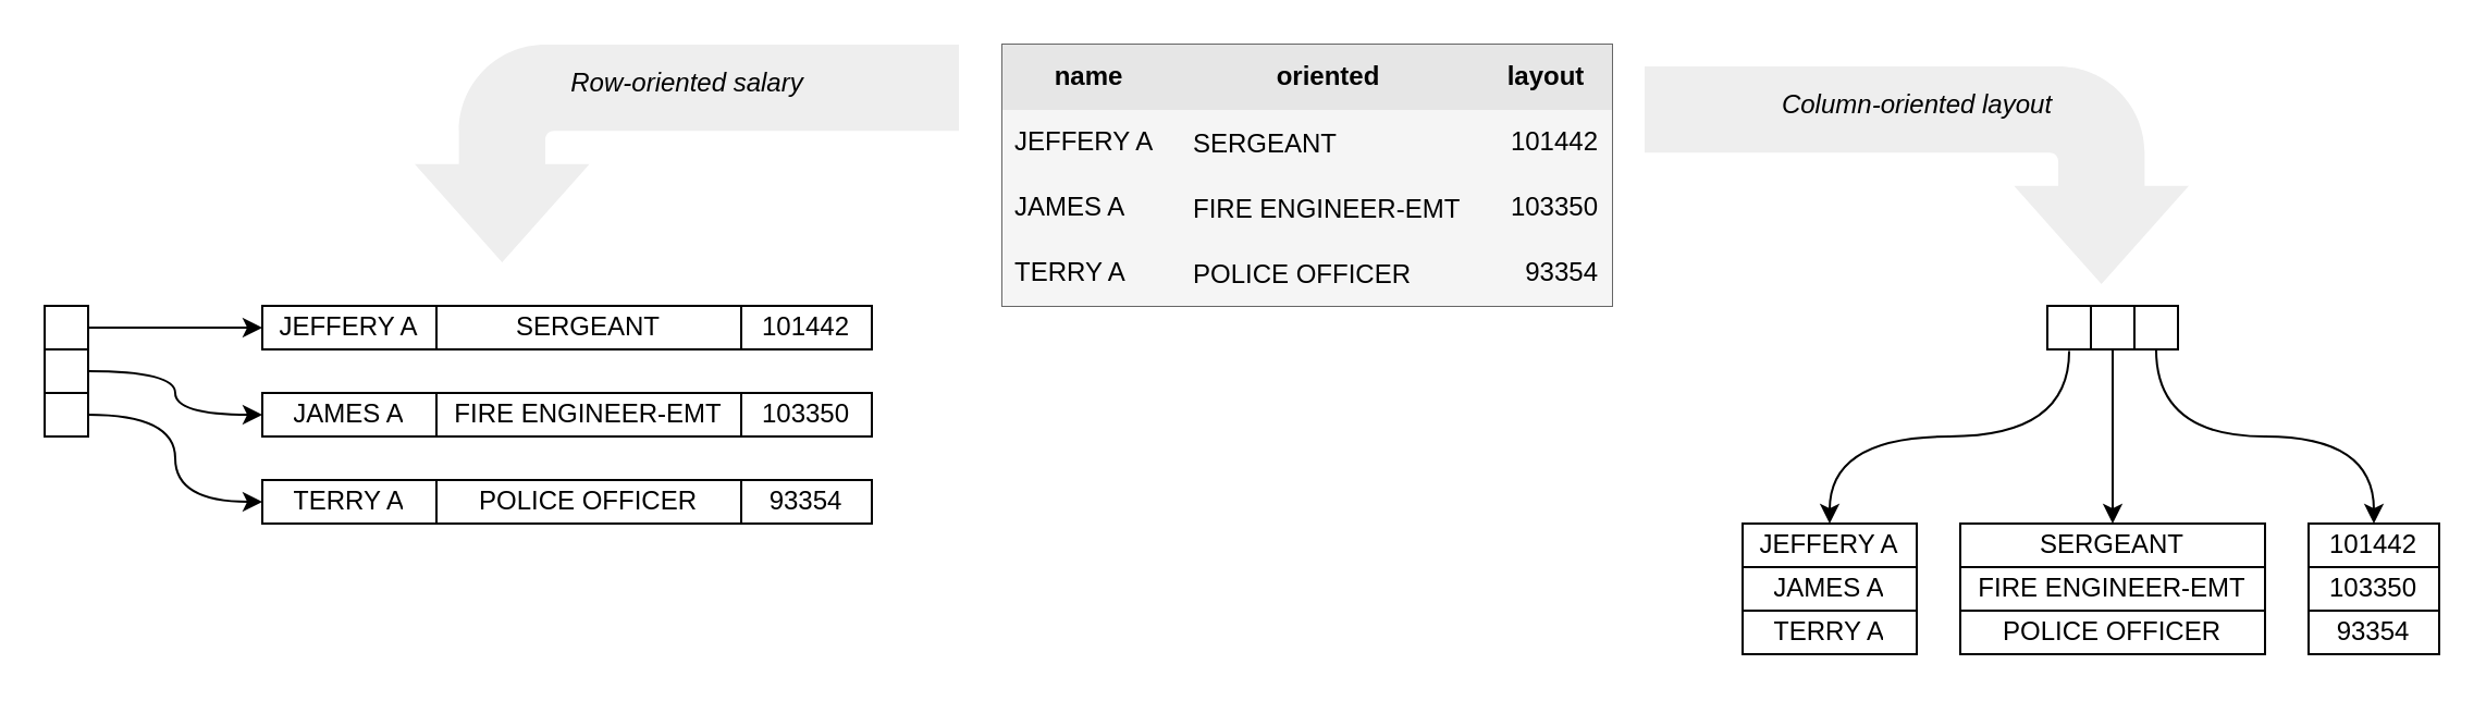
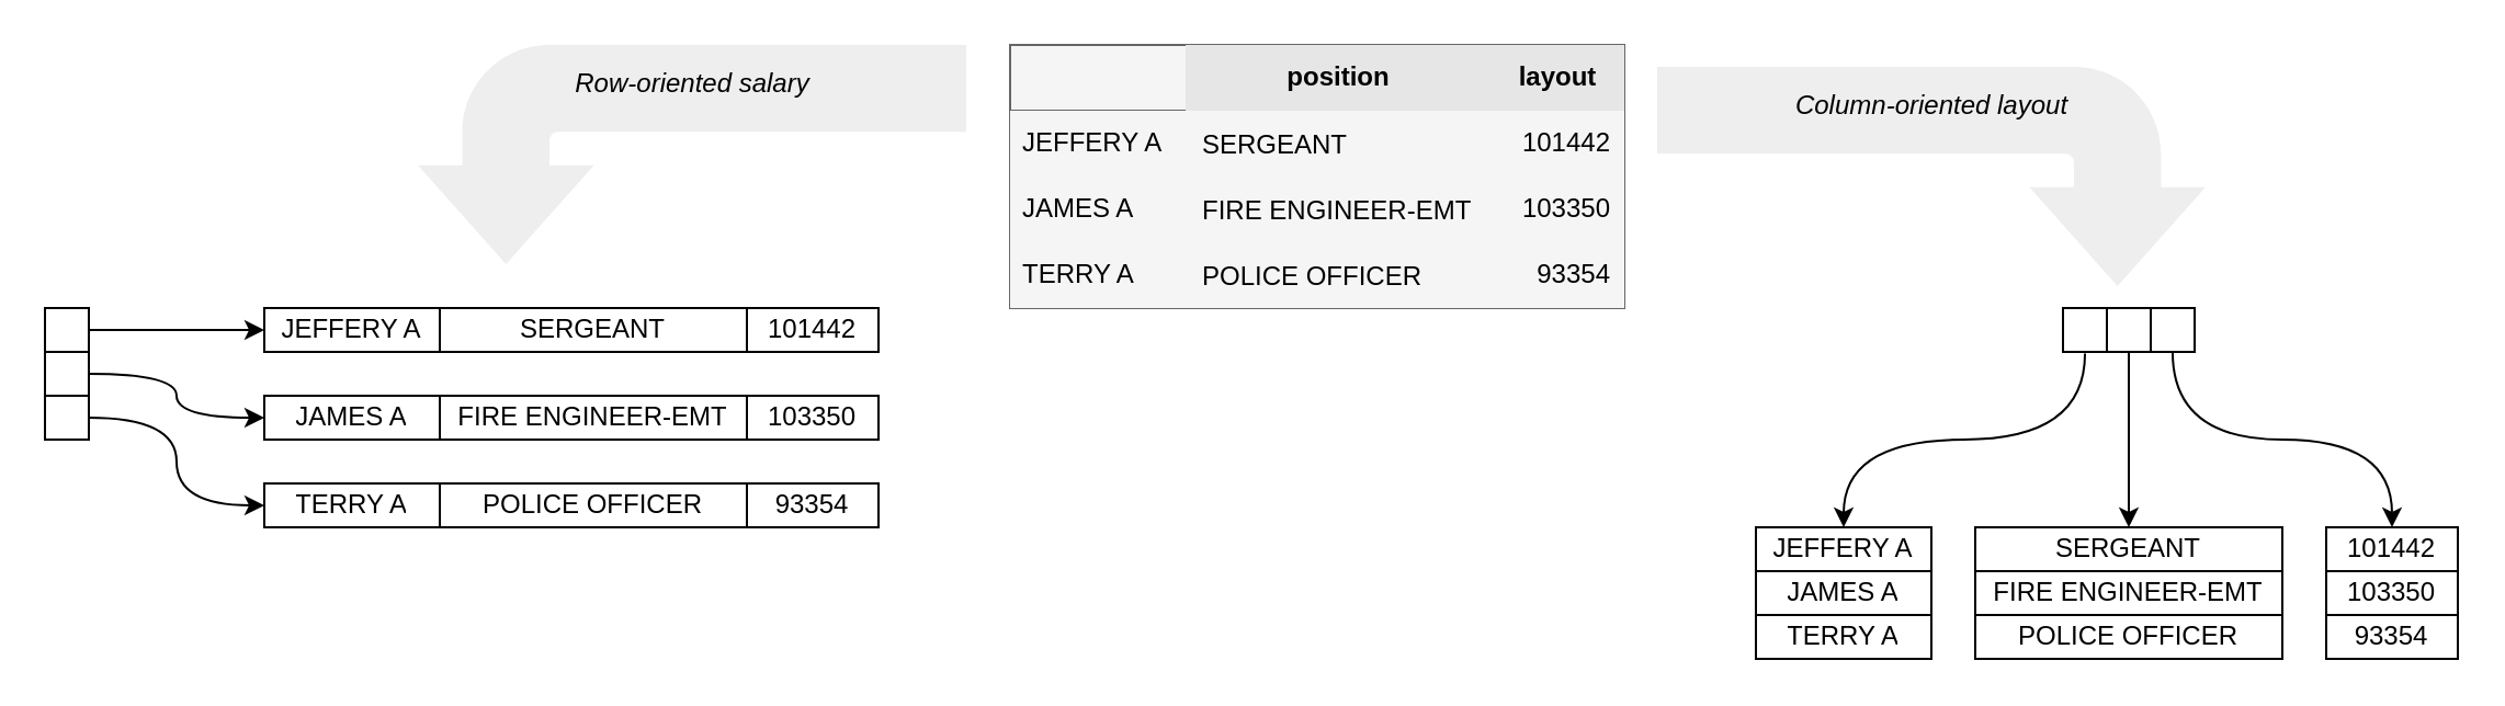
- <mxCell id="7" value="name" style="shape=partialRectangle;html=1;whiteSpace=wrap;connectable=0;top=0;left=0;bottom=0;right=0;overflow=hidden;fillColor=#E6E6E6;fontStyle=1" vertex="1" parent="6"><mxGeometry width="80" height="30" as="geometry" /></mxCell>
- <mxCell id="8" value="oriented" style="shape=partialRectangle;html=1;whiteSpace=wrap;connectable=0;top=0;left=0;bottom=0;right=0;overflow=hidden;fillColor=#E6E6E6;fontStyle=1" vertex="1" parent="6"><mxGeometry x="80" width="140" height="30" as="geometry" /></mxCell>
+ <mxCell id="8" value="position" style="shape=partialRectangle;html=1;whiteSpace=wrap;connectable=0;top=0;left=0;bottom=0;right=0;overflow=hidden;fillColor=#E6E6E6;fontStyle=1" vertex="1" parent="6"><mxGeometry x="80" width="140" height="30" as="geometry" /></mxCell>
